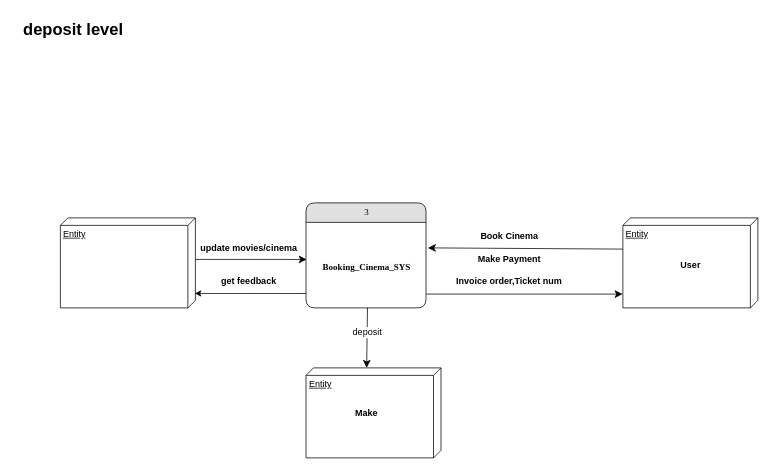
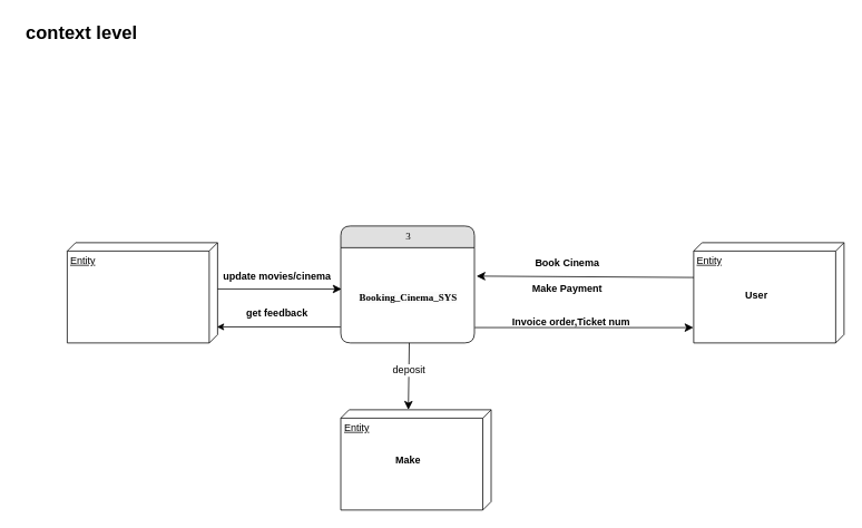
- <mxCell id="21" value="&lt;b&gt;&lt;font style=&quot;font-size: 22px;&quot;&gt;deposit level&amp;nbsp;&lt;/font&gt;&lt;/b&gt;" style="text;html=1;align=center;verticalAlign=middle;resizable=0;points=[];autosize=1;strokeColor=none;fillColor=none;" vertex="1" parent="1"><mxGeometry x="20" y="20" width="160" height="40" as="geometry" /></mxCell>
+ <mxCell id="21" value="&lt;b&gt;&lt;font style=&quot;font-size: 22px;&quot;&gt;context level&amp;nbsp;&lt;/font&gt;&lt;/b&gt;" style="text;html=1;align=center;verticalAlign=middle;resizable=0;points=[];autosize=1;strokeColor=none;fillColor=none;" vertex="1" parent="1"><mxGeometry x="20" y="20" width="160" height="40" as="geometry" /></mxCell>
- <mxCell id="8" value="User" style="text;align=center;fontStyle=1;verticalAlign=middle;spacingLeft=3;spacingRight=3;strokeColor=none;rotatable=0;points=[[0,0.5],[1,0.5]];portConstraint=eastwest;html=1;" vertex="1" parent="1"><mxGeometry x="880" y="340" width="80" height="26" as="geometry" /></mxCell>
+ <mxCell id="8" value="User" style="text;align=center;fontStyle=1;verticalAlign=middle;spacingLeft=3;spacingRight=3;strokeColor=none;rotatable=0;points=[[0,0.5],[1,0.5]];portConstraint=eastwest;html=1;" vertex="1" parent="1"><mxGeometry x="865" y="340" width="80" height="26" as="geometry" /></mxCell>
- <mxCell id="13" value="&lt;b&gt;Invoice order,&lt;/b&gt;&lt;b style=&quot;border-color: var(--border-color);&quot;&gt;Ticket num&lt;/b&gt;" style="text;html=1;align=center;verticalAlign=middle;resizable=0;points=[];autosize=1;strokeColor=none;fillColor=none;" vertex="1" parent="1"><mxGeometry x="597.5" y="360" width="160" height="30" as="geometry" /></mxCell>
+ <mxCell id="13" value="&lt;b&gt;Invoice order,&lt;/b&gt;&lt;b style=&quot;border-color: var(--border-color);&quot;&gt;Ticket num&lt;/b&gt;" style="text;html=1;align=center;verticalAlign=middle;resizable=0;points=[];autosize=1;strokeColor=none;fillColor=none;" vertex="1" parent="1"><mxGeometry x="602.5" y="370" width="160" height="30" as="geometry" /></mxCell>
